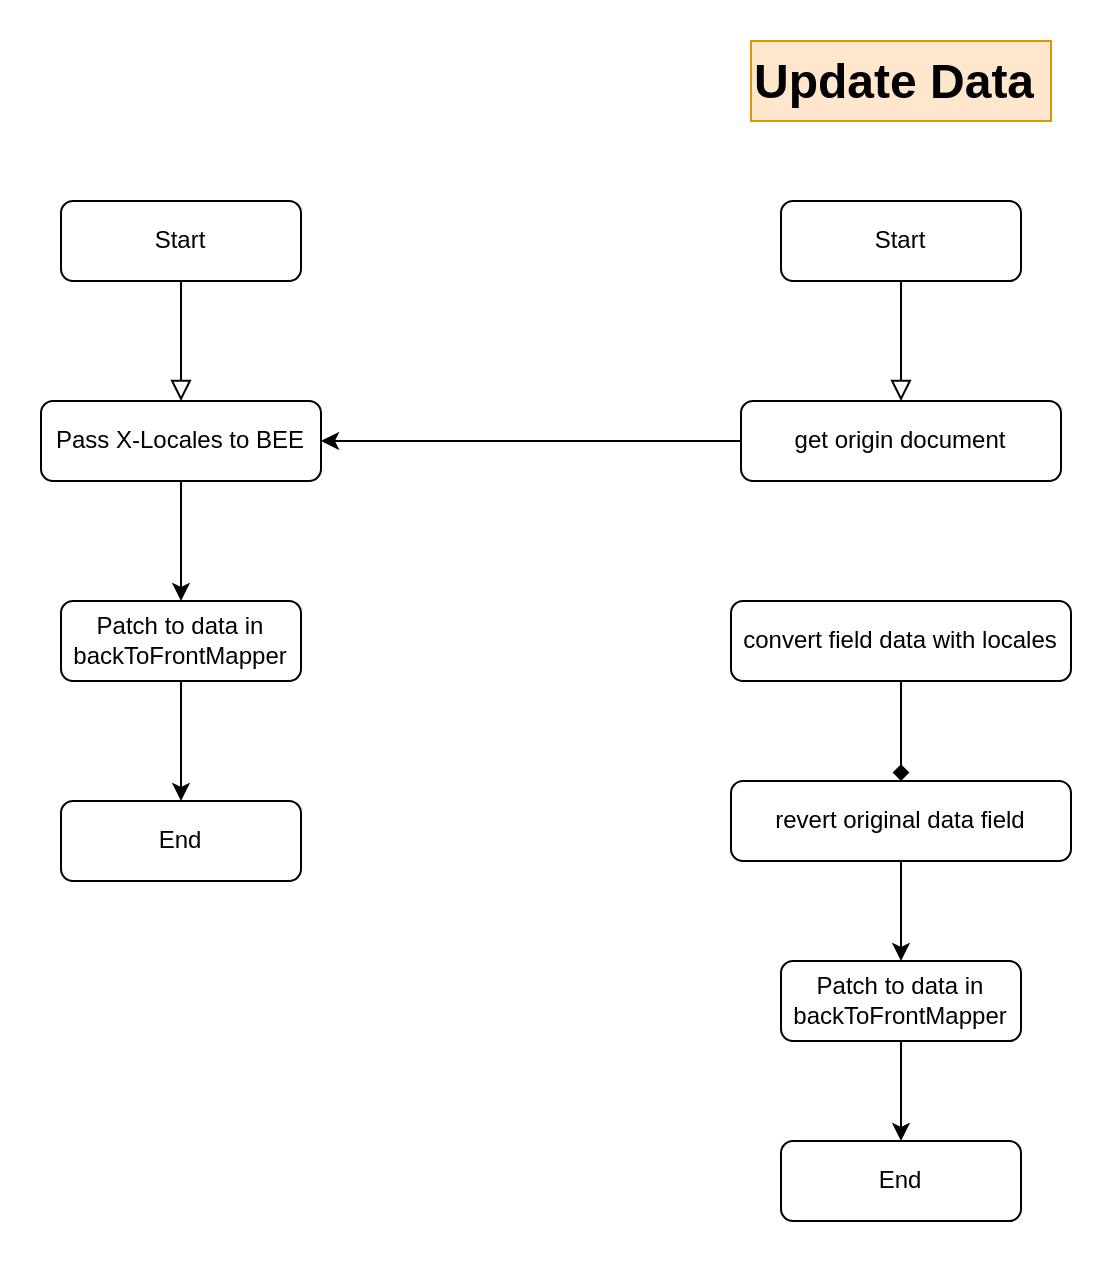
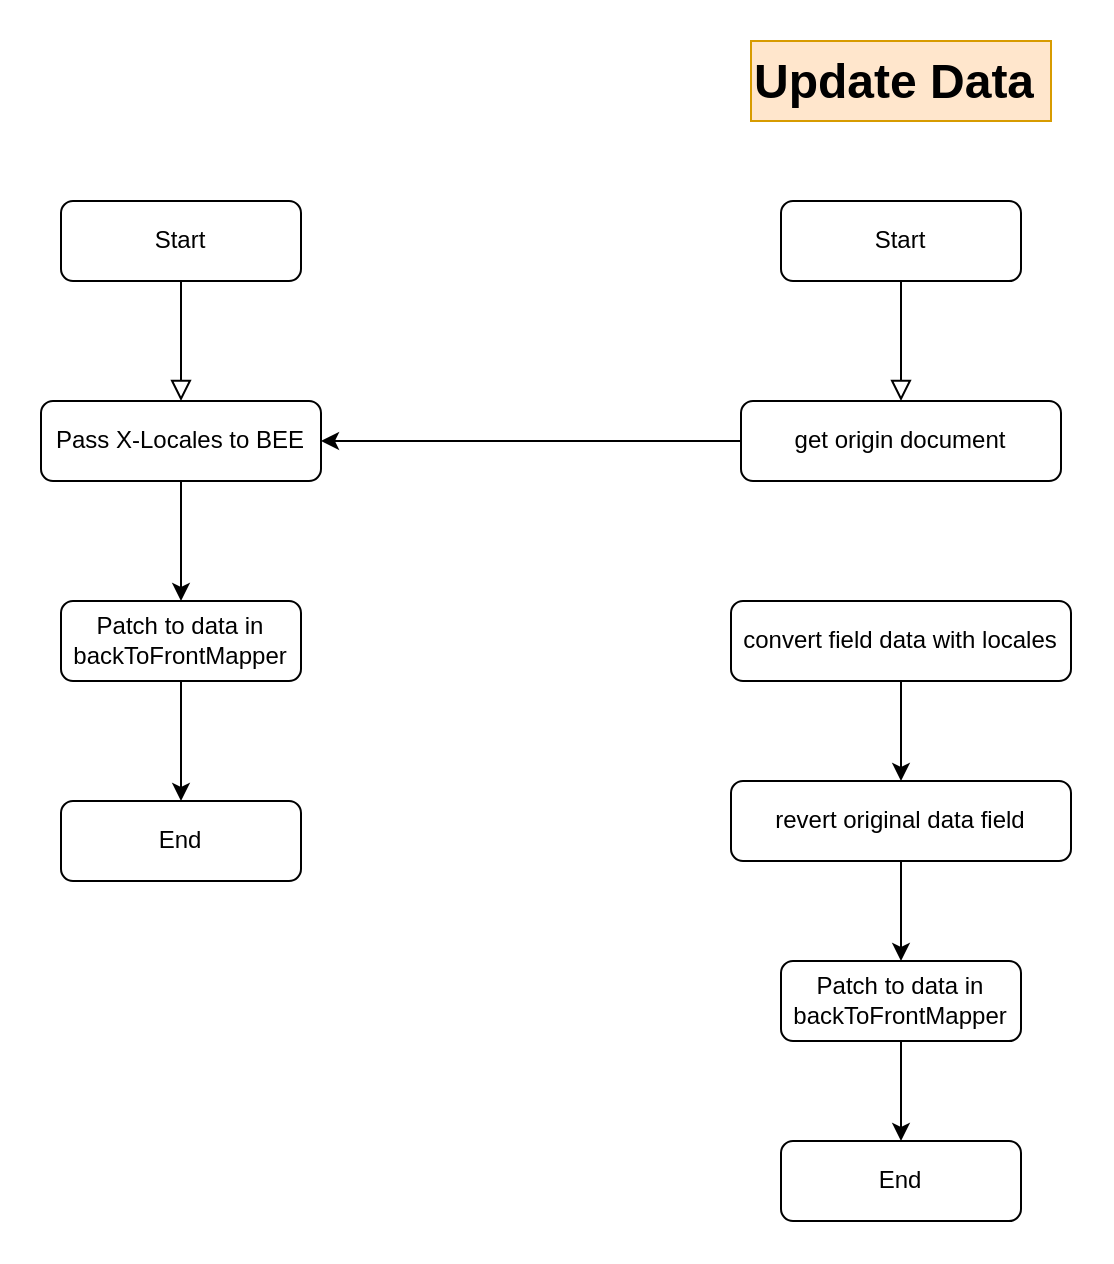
- <mxCell id="17" style="edgeStyle=orthogonalEdgeStyle;rounded=0;orthogonalLoop=1;jettySize=auto;html=1;exitX=0.5;exitY=1;exitDx=0;exitDy=0;entryX=0.5;entryY=0;entryDx=0;entryDy=0;endArrow=diamond;" edge="1" parent="1" source="18" target="19"><mxGeometry relative="1" as="geometry" /></mxCell>
+ <mxCell id="17" style="edgeStyle=orthogonalEdgeStyle;rounded=0;orthogonalLoop=1;jettySize=auto;html=1;exitX=0.5;exitY=1;exitDx=0;exitDy=0;entryX=0.5;entryY=0;entryDx=0;entryDy=0;" edge="1" parent="1" source="18" target="19"><mxGeometry relative="1" as="geometry" /></mxCell>
